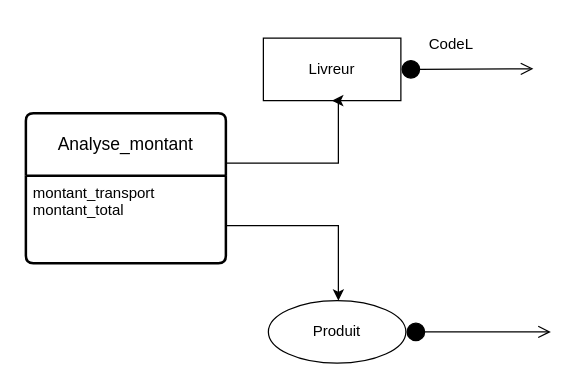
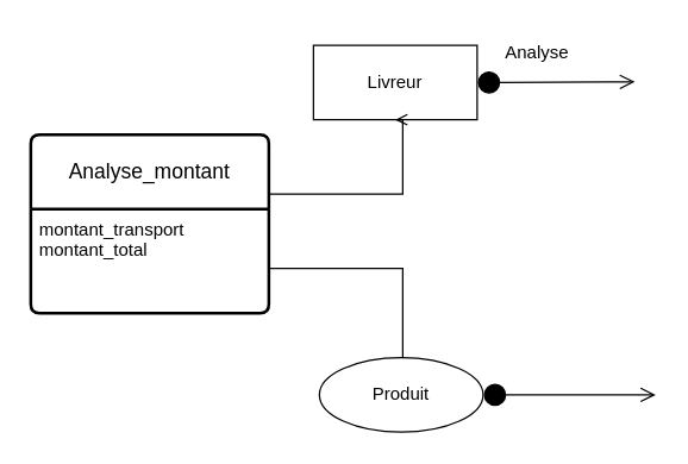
- <mxCell id="10" value="CodeL" style="text;html=1;align=center;verticalAlign=middle;resizable=0;points=[];autosize=1;strokeColor=none;fillColor=none;" vertex="1" parent="1"><mxGeometry x="330" y="20" width="60" height="30" as="geometry" /></mxCell>
+ <mxCell id="10" value="Analyse" style="text;html=1;align=center;verticalAlign=middle;resizable=0;points=[];autosize=1;strokeColor=none;fillColor=none;" vertex="1" parent="1"><mxGeometry x="330" y="20" width="60" height="30" as="geometry" /></mxCell>
- <mxCell id="8" style="edgeStyle=orthogonalEdgeStyle;rounded=0;orthogonalLoop=1;jettySize=auto;html=1;exitX=1;exitY=0.25;exitDx=0;exitDy=0;entryX=0.5;entryY=1;entryDx=0;entryDy=0;" edge="1" parent="1" source="3" target="4"><mxGeometry relative="1" as="geometry"><Array as="points"><mxPoint x="180" y="130" /><mxPoint x="270" y="130" /><mxPoint x="270" y="80" /></Array></mxGeometry></mxCell>
+ <mxCell id="8" style="edgeStyle=orthogonalEdgeStyle;rounded=0;orthogonalLoop=1;jettySize=auto;html=1;exitX=1;exitY=0.25;exitDx=0;exitDy=0;entryX=0.5;entryY=1;entryDx=0;entryDy=0;endArrow=open;" edge="1" parent="1" source="3" target="4"><mxGeometry relative="1" as="geometry"><Array as="points"><mxPoint x="180" y="130" /><mxPoint x="270" y="130" /><mxPoint x="270" y="80" /></Array></mxGeometry></mxCell>
- <mxCell id="9" style="edgeStyle=orthogonalEdgeStyle;rounded=0;orthogonalLoop=1;jettySize=auto;html=1;exitX=1;exitY=0.5;exitDx=0;exitDy=0;" edge="1" parent="1" source="3" target="6"><mxGeometry relative="1" as="geometry"><Array as="points"><mxPoint x="180" y="180" /><mxPoint x="270" y="180" /></Array></mxGeometry></mxCell>
+ <mxCell id="9" style="edgeStyle=orthogonalEdgeStyle;rounded=0;orthogonalLoop=1;jettySize=auto;html=1;exitX=1;exitY=0.5;exitDx=0;exitDy=0;endArrow=none;" edge="1" parent="1" source="3" target="6"><mxGeometry relative="1" as="geometry"><Array as="points"><mxPoint x="180" y="180" /><mxPoint x="270" y="180" /></Array></mxGeometry></mxCell>
